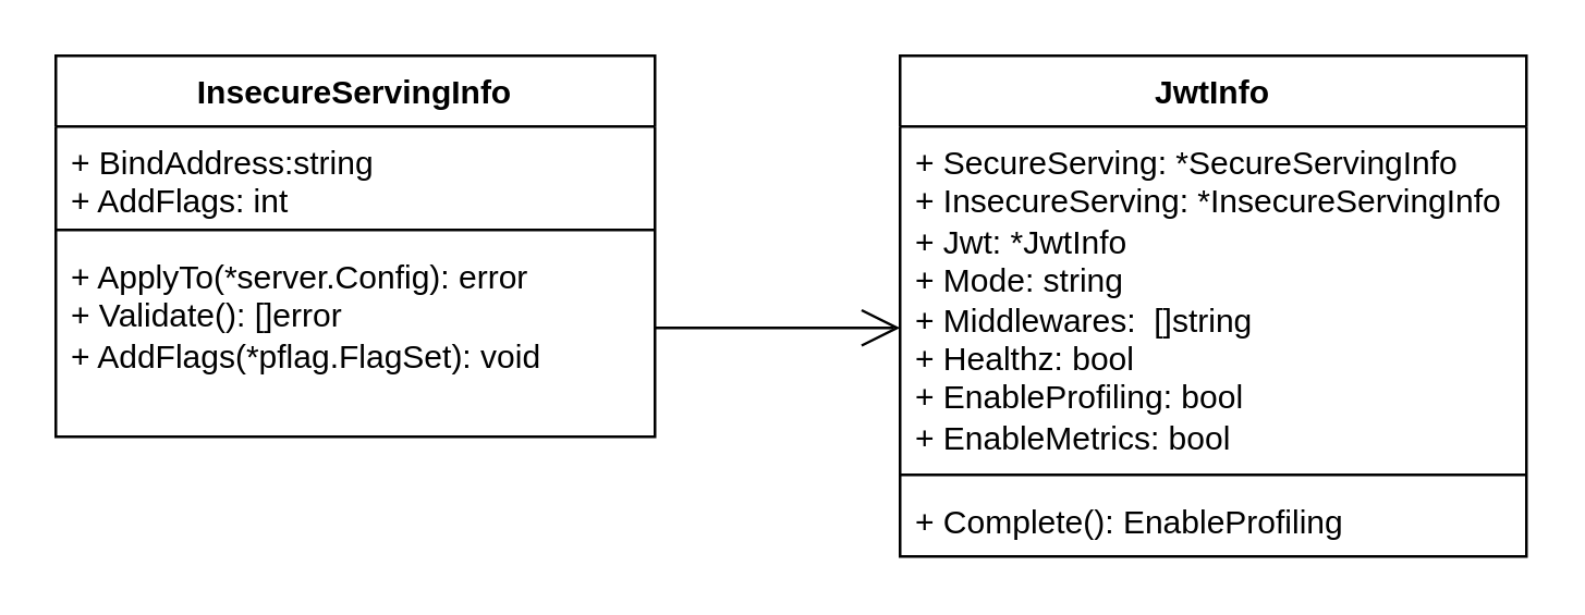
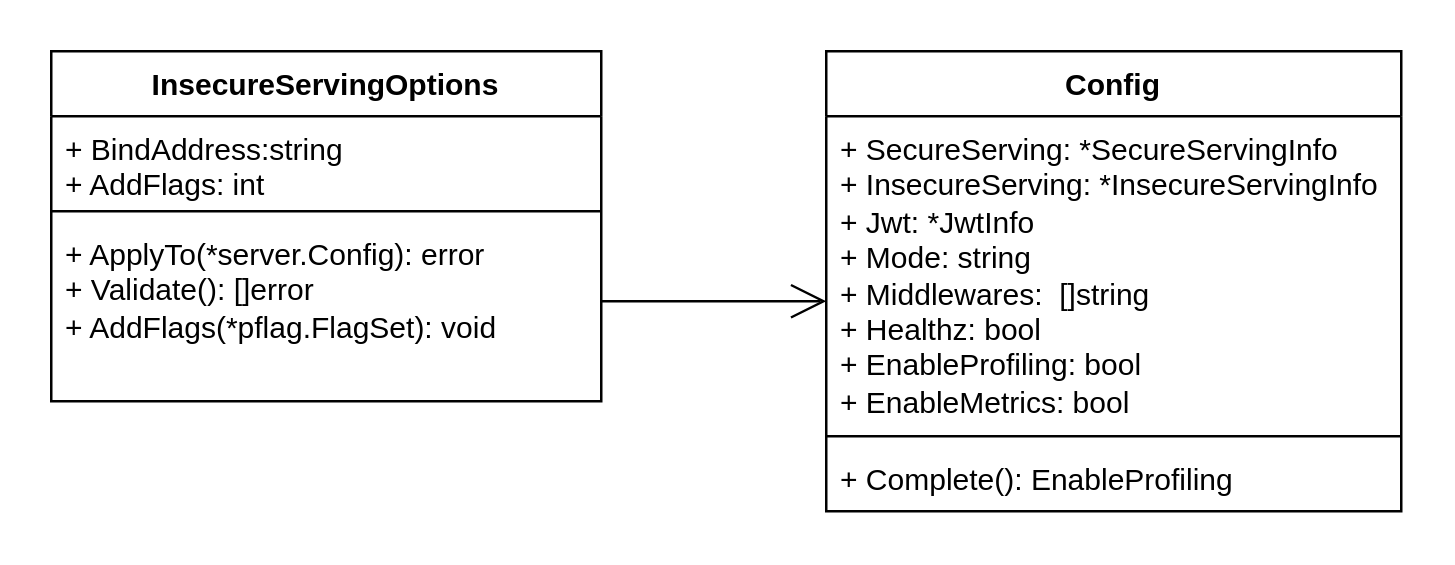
- <mxCell id="6" value="InsecureServingInfo" style="swimlane;fontStyle=1;align=center;verticalAlign=top;childLayout=stackLayout;horizontal=1;startSize=26;horizontalStack=0;resizeParent=1;resizeParentMax=0;resizeLast=0;collapsible=1;marginBottom=0;whiteSpace=wrap;html=1;" vertex="1" parent="1"><mxGeometry x="20" y="20" width="220" height="140" as="geometry" /></mxCell>
+ <mxCell id="6" value="InsecureServingOptions" style="swimlane;fontStyle=1;align=center;verticalAlign=top;childLayout=stackLayout;horizontal=1;startSize=26;horizontalStack=0;resizeParent=1;resizeParentMax=0;resizeLast=0;collapsible=1;marginBottom=0;whiteSpace=wrap;html=1;" vertex="1" parent="1"><mxGeometry x="20" y="20" width="220" height="140" as="geometry" /></mxCell>
- <mxCell id="2" value="JwtInfo" style="swimlane;fontStyle=1;align=center;verticalAlign=top;childLayout=stackLayout;horizontal=1;startSize=26;horizontalStack=0;resizeParent=1;resizeParentMax=0;resizeLast=0;collapsible=1;marginBottom=0;whiteSpace=wrap;html=1;" vertex="1" parent="1"><mxGeometry x="330" y="20" width="230" height="184" as="geometry" /></mxCell>
+ <mxCell id="2" value="Config" style="swimlane;fontStyle=1;align=center;verticalAlign=top;childLayout=stackLayout;horizontal=1;startSize=26;horizontalStack=0;resizeParent=1;resizeParentMax=0;resizeLast=0;collapsible=1;marginBottom=0;whiteSpace=wrap;html=1;" vertex="1" parent="1"><mxGeometry x="330" y="20" width="230" height="184" as="geometry" /></mxCell>
